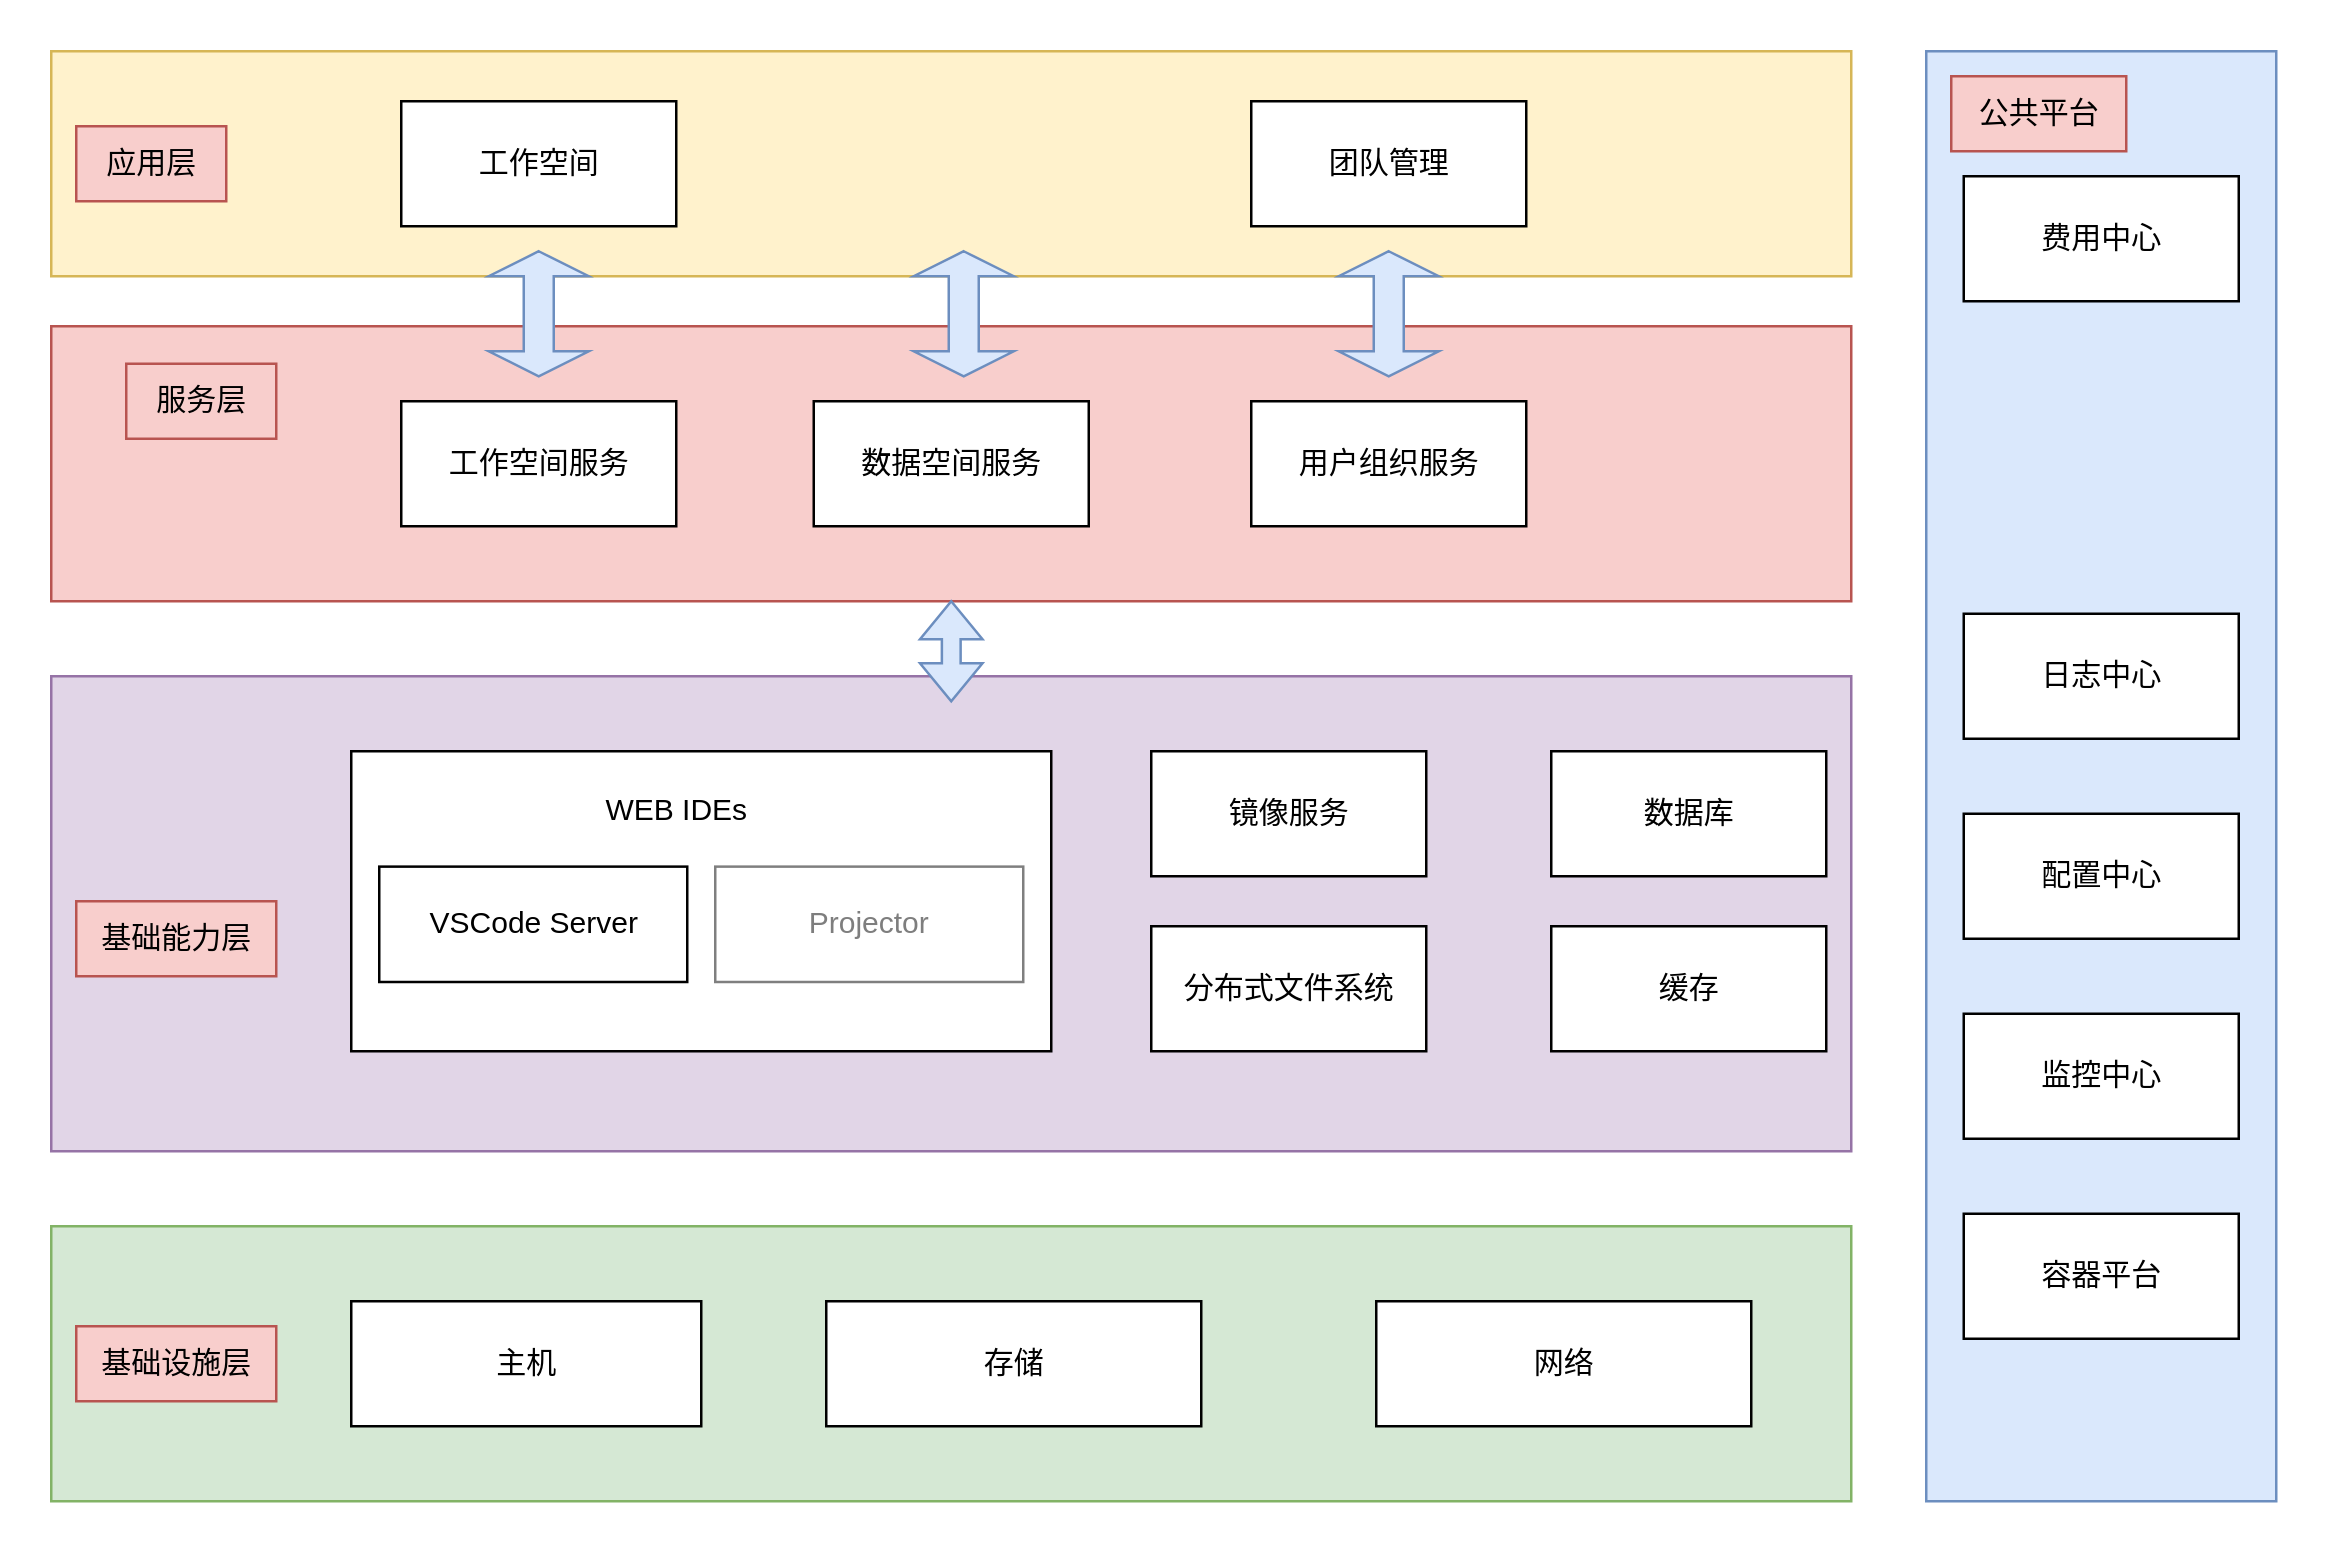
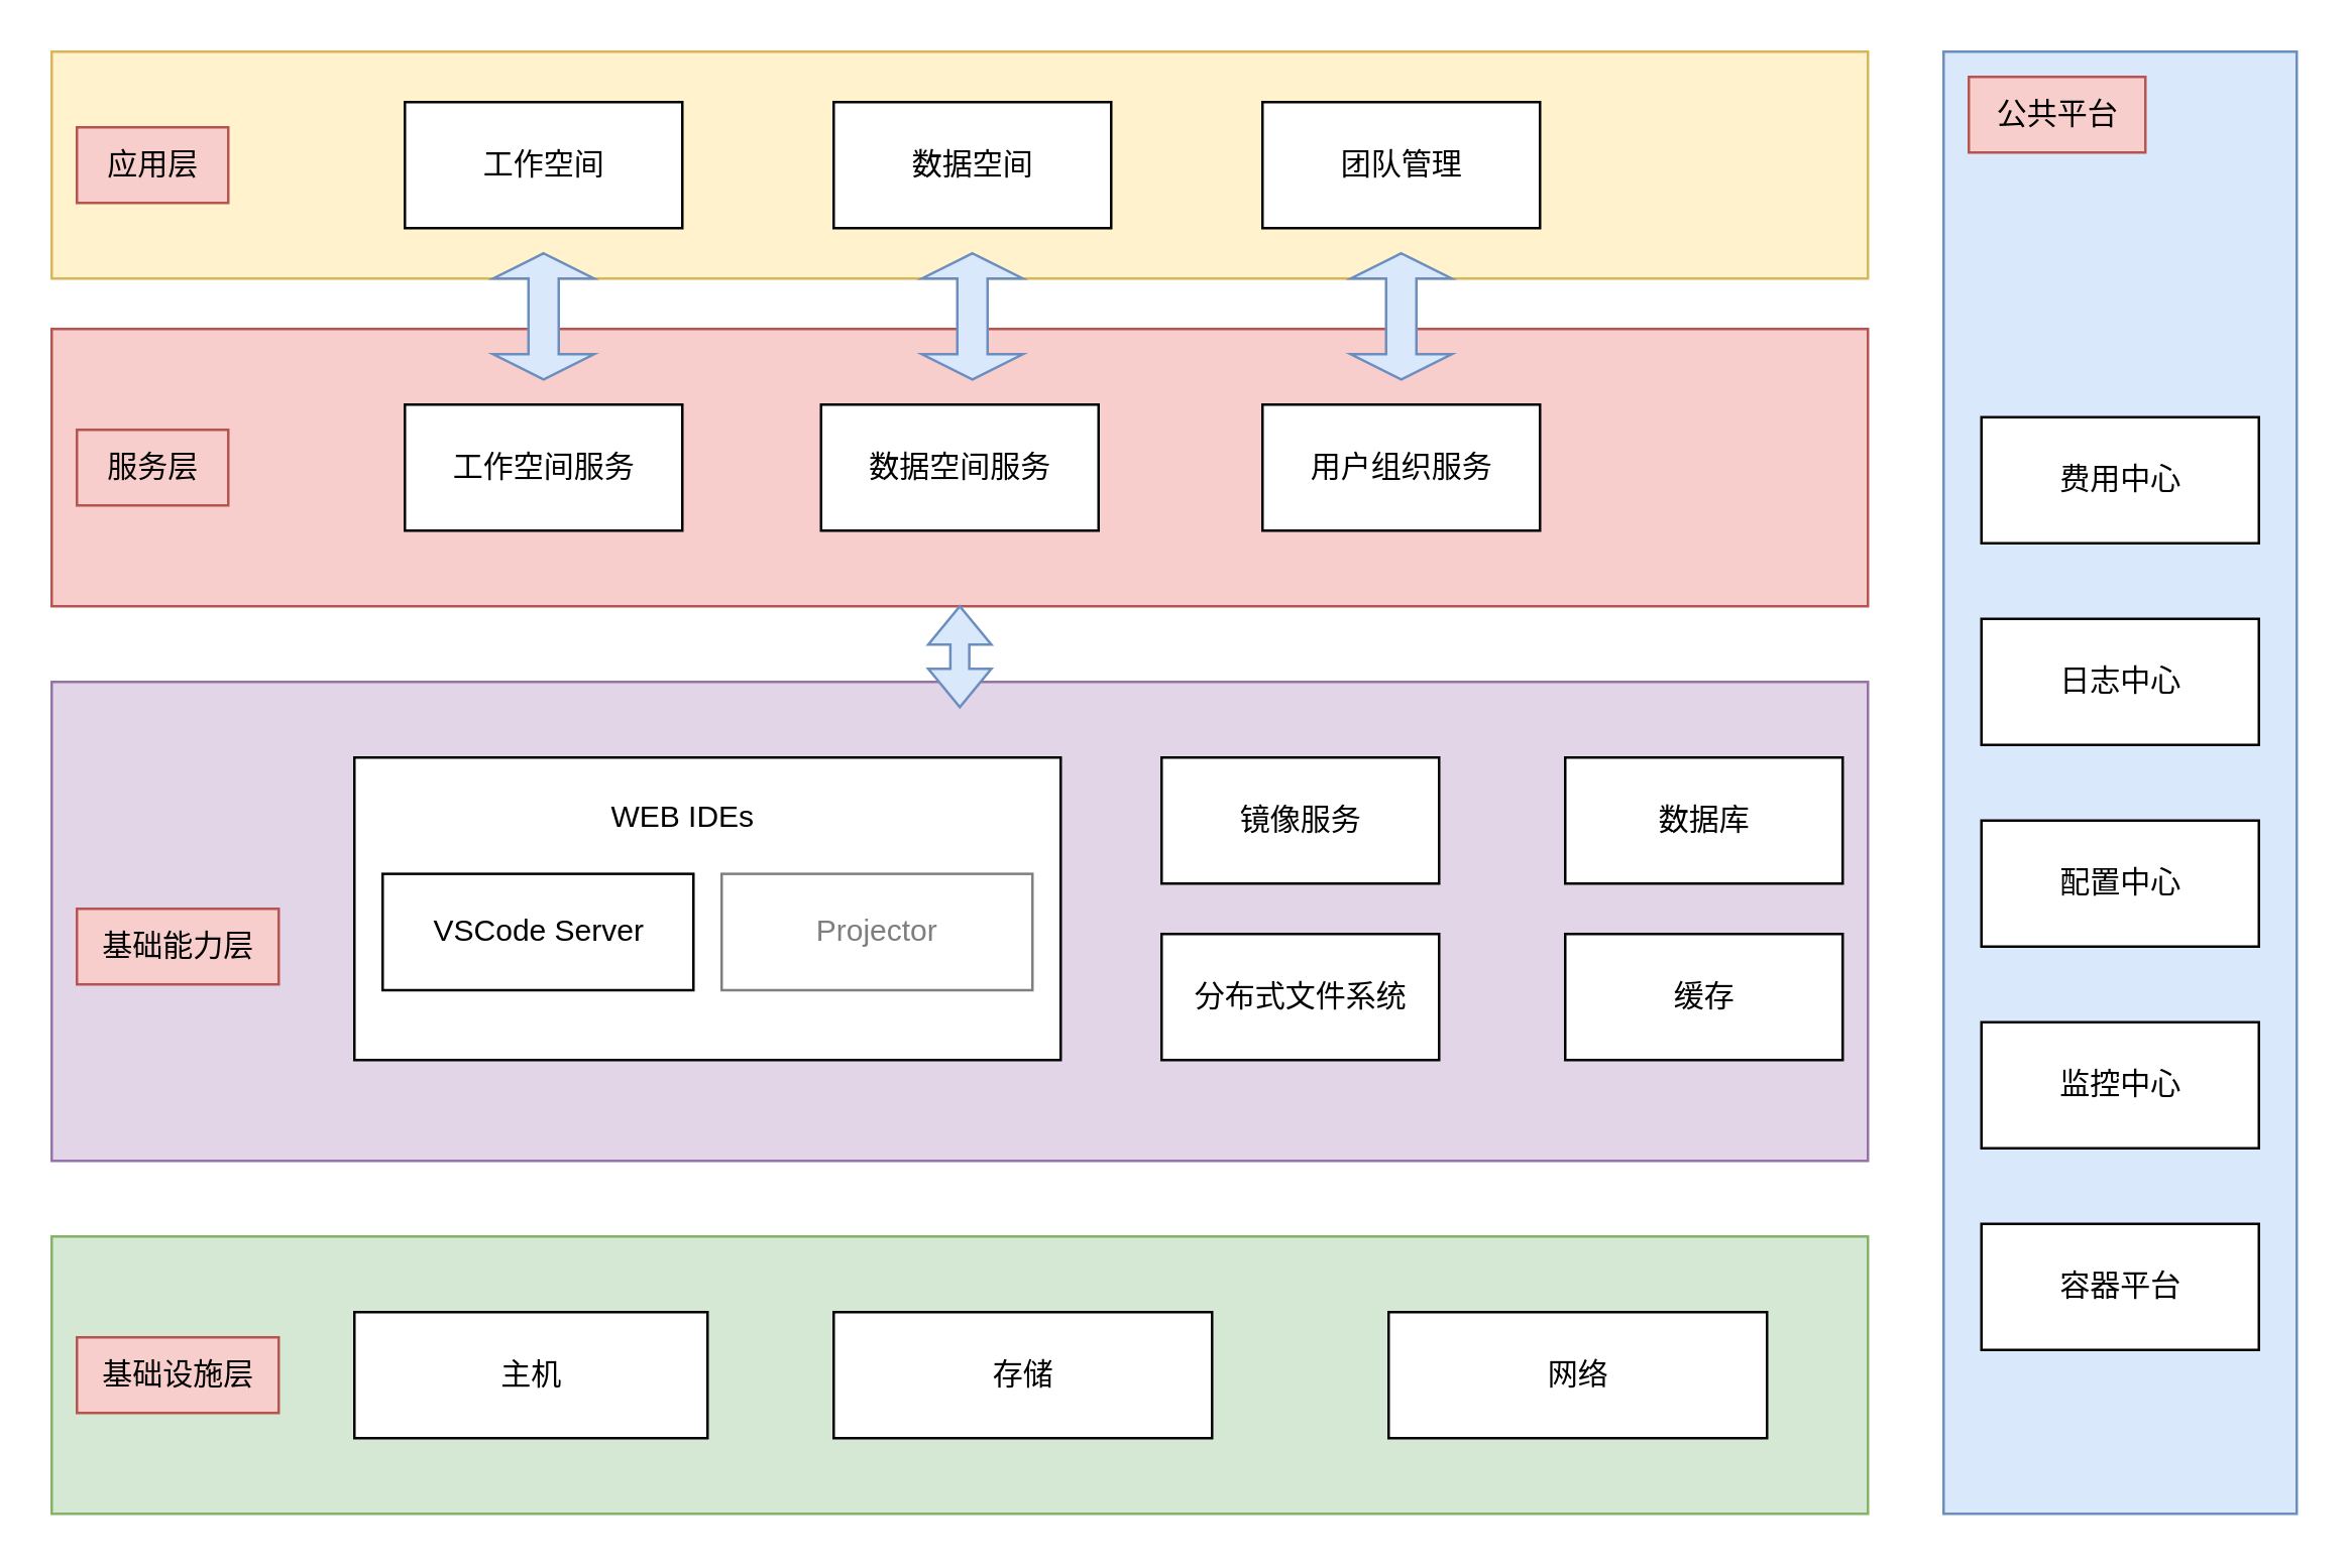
+ <mxCell id="5" value="数据空间" style="html=1;" parent="1" vertex="1"><mxGeometry x="330" y="40" width="110" height="50" as="geometry" /></mxCell>
- <mxCell id="8" value="费用中心" style="html=1;" parent="1" vertex="1"><mxGeometry x="785" y="70" width="110" height="50" as="geometry" /></mxCell>
+ <mxCell id="8" value="费用中心" style="html=1;" parent="1" vertex="1"><mxGeometry x="785" y="165" width="110" height="50" as="geometry" /></mxCell>
- <mxCell id="24" value="服务层" style="text;html=1;align=center;verticalAlign=middle;resizable=0;points=[];autosize=1;strokeColor=#b85450;fillColor=#f8cecc;" parent="1" vertex="1"><mxGeometry x="50" y="145" width="60" height="30" as="geometry" /></mxCell>
+ <mxCell id="24" value="服务层" style="text;html=1;align=center;verticalAlign=middle;resizable=0;points=[];autosize=1;strokeColor=#b85450;fillColor=#f8cecc;" parent="1" vertex="1"><mxGeometry x="30" y="170" width="60" height="30" as="geometry" /></mxCell>
